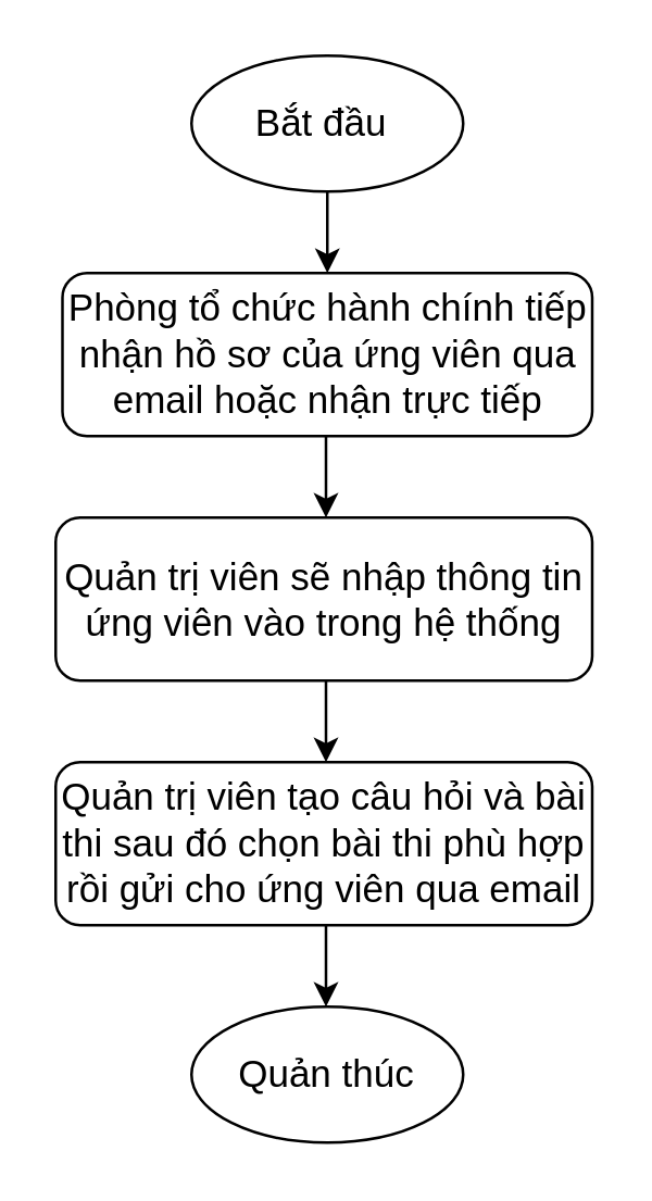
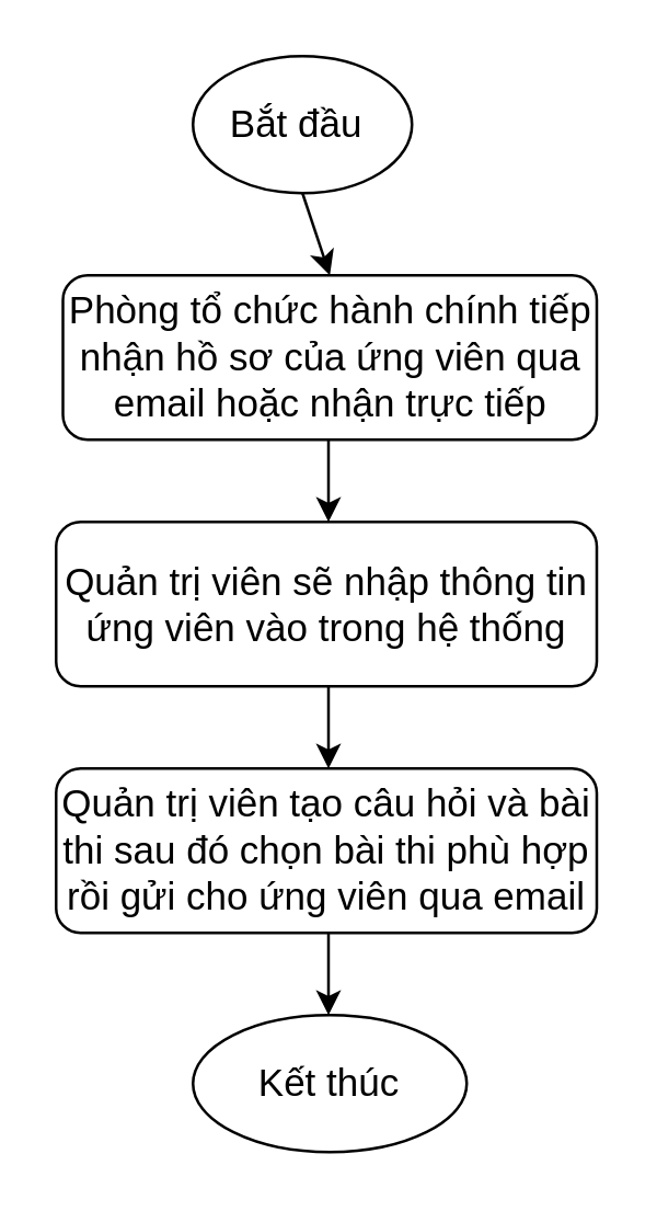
- <mxCell id="2" value="Bắt đầu&amp;nbsp;" style="ellipse;whiteSpace=wrap;html=1;fontSize=14;" vertex="1" parent="1"><mxGeometry x="70" y="20" width="100" height="50" as="geometry" /></mxCell>
+ <mxCell id="2" value="Bắt đầu&amp;nbsp;" style="ellipse;whiteSpace=wrap;html=1;fontSize=14;" vertex="1" parent="1"><mxGeometry x="70" y="20" width="80" height="50" as="geometry" /></mxCell>
- <mxCell id="10" value="Quản thúc" style="ellipse;whiteSpace=wrap;html=1;fontSize=14;" vertex="1" parent="1"><mxGeometry x="70" y="370" width="100" height="50" as="geometry" /></mxCell>
+ <mxCell id="10" value="Kết thúc" style="ellipse;whiteSpace=wrap;html=1;fontSize=14;" vertex="1" parent="1"><mxGeometry x="70" y="370" width="100" height="50" as="geometry" /></mxCell>
